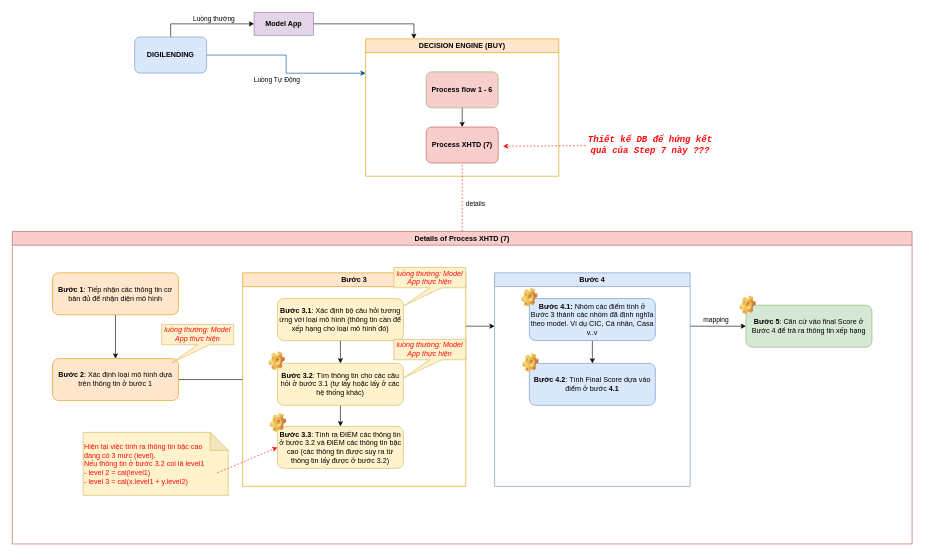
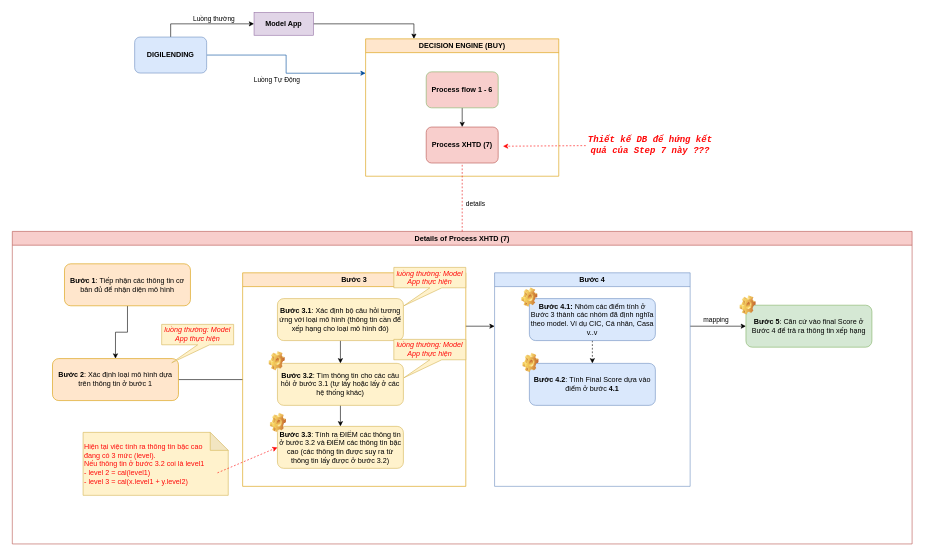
- <mxCell id="17" value="&lt;b&gt;Bước 1&lt;/b&gt;: Tiếp nhận các thông tin cơ bản đủ để nhận diện mô hình" style="rounded=1;whiteSpace=wrap;html=1;fillColor=#ffe6cc;strokeColor=#d79b00;" parent="15" vertex="1"><mxGeometry x="67" y="69" width="210" height="70" as="geometry" /></mxCell>
+ <mxCell id="17" value="&lt;b&gt;Bước 1&lt;/b&gt;: Tiếp nhận các thông tin cơ bản đủ để nhận diện mô hình" style="rounded=1;whiteSpace=wrap;html=1;fillColor=#ffe6cc;strokeColor=#d79b00;" parent="15" vertex="1"><mxGeometry x="87" y="54" width="210" height="70" as="geometry" /></mxCell>
- <mxCell id="33" style="edgeStyle=orthogonalEdgeStyle;rounded=0;orthogonalLoop=1;jettySize=auto;html=1;exitX=0.5;exitY=1;exitDx=0;exitDy=0;entryX=0.5;entryY=0;entryDx=0;entryDy=0;" parent="32" source="34" target="35" edge="1"><mxGeometry relative="1" as="geometry" /></mxCell>
+ <mxCell id="33" style="edgeStyle=orthogonalEdgeStyle;rounded=0;orthogonalLoop=1;jettySize=auto;html=1;exitX=0.5;exitY=1;exitDx=0;exitDy=0;entryX=0.5;entryY=0;entryDx=0;entryDy=0;dashed=1;" parent="32" source="34" target="35" edge="1"><mxGeometry relative="1" as="geometry" /></mxCell>
